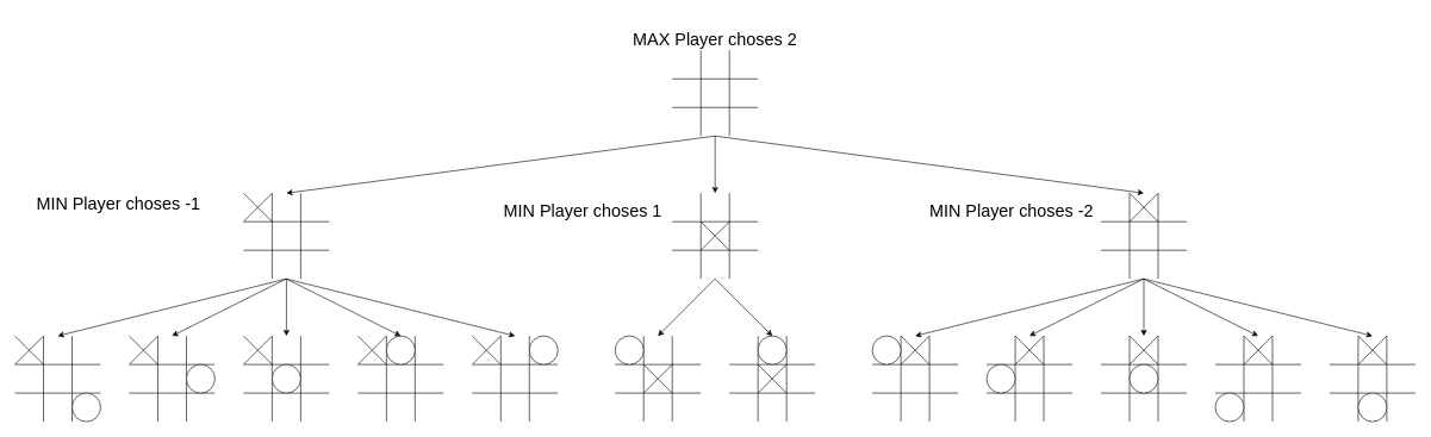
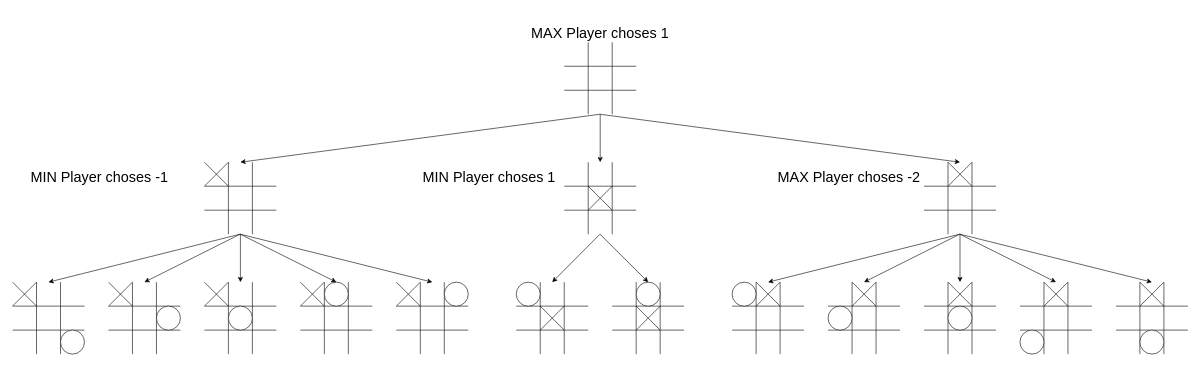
- <mxCell id="155" value="&lt;font style=&quot;font-size: 24px;&quot;&gt;MAX Player choses 2&lt;/font&gt;" style="text;html=1;strokeColor=none;fillColor=none;align=center;verticalAlign=middle;whiteSpace=wrap;rounded=0;" parent="1" vertex="1"><mxGeometry x="875" y="20" width="250" height="69" as="geometry" /></mxCell>
+ <mxCell id="155" value="&lt;font style=&quot;font-size: 24px;&quot;&gt;MAX Player choses 1&lt;/font&gt;" style="text;html=1;strokeColor=none;fillColor=none;align=center;verticalAlign=middle;whiteSpace=wrap;rounded=0;" parent="1" vertex="1"><mxGeometry x="875" y="20" width="250" height="69" as="geometry" /></mxCell>
- <mxCell id="152" value="&lt;font style=&quot;font-size: 24px;&quot;&gt;MIN Player choses -1&lt;/font&gt;" style="text;html=1;strokeColor=none;fillColor=none;align=center;verticalAlign=middle;whiteSpace=wrap;rounded=0;" parent="1" vertex="1"><mxGeometry x="40" y="250" width="250" height="69" as="geometry" /></mxCell>
+ <mxCell id="152" value="&lt;font style=&quot;font-size: 24px;&quot;&gt;MIN Player choses -1&lt;/font&gt;" style="text;html=1;strokeColor=none;fillColor=none;align=center;verticalAlign=middle;whiteSpace=wrap;rounded=0;" parent="1" vertex="1"><mxGeometry x="40" y="260" width="250" height="69" as="geometry" /></mxCell>
- <mxCell id="154" value="&lt;font style=&quot;font-size: 24px;&quot;&gt;MIN Player choses -2&lt;/font&gt;" style="text;html=1;strokeColor=none;fillColor=none;align=center;verticalAlign=middle;whiteSpace=wrap;rounded=0;" parent="1" vertex="1"><mxGeometry x="1290" y="260" width="250" height="69" as="geometry" /></mxCell>
+ <mxCell id="154" value="&lt;font style=&quot;font-size: 24px;&quot;&gt;MAX Player choses -2&lt;/font&gt;" style="text;html=1;strokeColor=none;fillColor=none;align=center;verticalAlign=middle;whiteSpace=wrap;rounded=0;" parent="1" vertex="1"><mxGeometry x="1290" y="260" width="250" height="69" as="geometry" /></mxCell>
